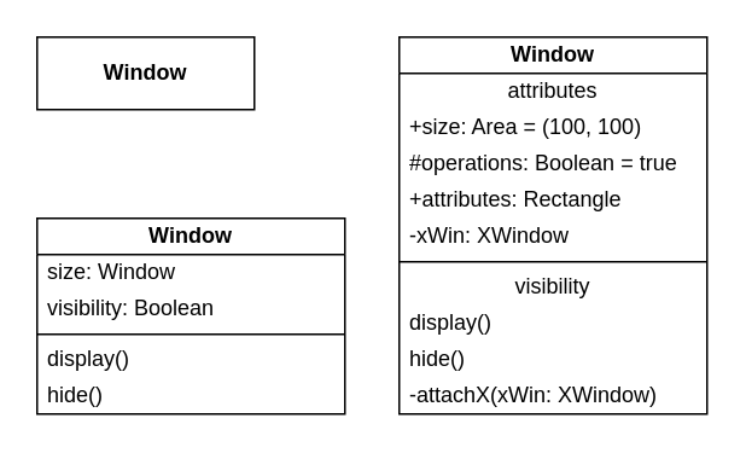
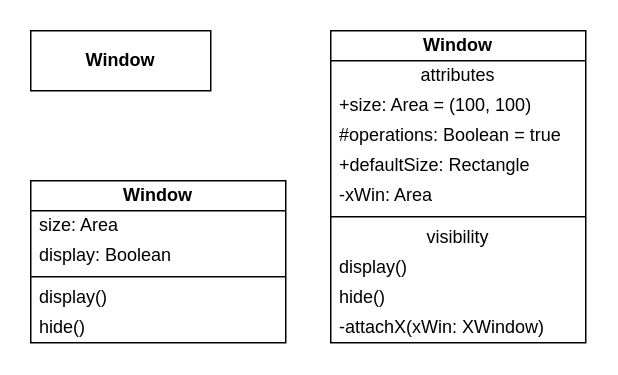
- <mxCell id="7" value="+attributes: Rectangle" style="text;html=1;strokeColor=none;fillColor=none;align=left;verticalAlign=middle;spacingLeft=4;spacingRight=4;overflow=hidden;rotatable=0;points=[[0,0.5],[1,0.5]];portConstraint=eastwest;whiteSpace=wrap;" vertex="1" parent="3"><mxGeometry y="80" width="170" height="20" as="geometry" /></mxCell>
+ <mxCell id="7" value="+defaultSize: Rectangle" style="text;html=1;strokeColor=none;fillColor=none;align=left;verticalAlign=middle;spacingLeft=4;spacingRight=4;overflow=hidden;rotatable=0;points=[[0,0.5],[1,0.5]];portConstraint=eastwest;whiteSpace=wrap;" vertex="1" parent="3"><mxGeometry y="80" width="170" height="20" as="geometry" /></mxCell>
- <mxCell id="8" value="-xWin: XWindow" style="text;html=1;strokeColor=none;fillColor=none;align=left;verticalAlign=middle;spacingLeft=4;spacingRight=4;overflow=hidden;rotatable=0;points=[[0,0.5],[1,0.5]];portConstraint=eastwest;whiteSpace=wrap;" vertex="1" parent="3"><mxGeometry y="100" width="170" height="20" as="geometry" /></mxCell>
+ <mxCell id="8" value="-xWin: Area" style="text;html=1;strokeColor=none;fillColor=none;align=left;verticalAlign=middle;spacingLeft=4;spacingRight=4;overflow=hidden;rotatable=0;points=[[0,0.5],[1,0.5]];portConstraint=eastwest;whiteSpace=wrap;" vertex="1" parent="3"><mxGeometry y="100" width="170" height="20" as="geometry" /></mxCell>
- <mxCell id="15" value="size: Window" style="text;html=1;strokeColor=none;fillColor=none;align=left;verticalAlign=middle;spacingLeft=4;spacingRight=4;overflow=hidden;rotatable=0;points=[[0,0.5],[1,0.5]];portConstraint=eastwest;whiteSpace=wrap;" vertex="1" parent="14"><mxGeometry y="20" width="170" height="20" as="geometry" /></mxCell>
+ <mxCell id="15" value="size: Area" style="text;html=1;strokeColor=none;fillColor=none;align=left;verticalAlign=middle;spacingLeft=4;spacingRight=4;overflow=hidden;rotatable=0;points=[[0,0.5],[1,0.5]];portConstraint=eastwest;whiteSpace=wrap;" vertex="1" parent="14"><mxGeometry y="20" width="170" height="20" as="geometry" /></mxCell>
- <mxCell id="16" value="visibility: Boolean" style="text;html=1;strokeColor=none;fillColor=none;align=left;verticalAlign=middle;spacingLeft=4;spacingRight=4;overflow=hidden;rotatable=0;points=[[0,0.5],[1,0.5]];portConstraint=eastwest;whiteSpace=wrap;" vertex="1" parent="14"><mxGeometry y="40" width="170" height="20" as="geometry" /></mxCell>
+ <mxCell id="16" value="display: Boolean" style="text;html=1;strokeColor=none;fillColor=none;align=left;verticalAlign=middle;spacingLeft=4;spacingRight=4;overflow=hidden;rotatable=0;points=[[0,0.5],[1,0.5]];portConstraint=eastwest;whiteSpace=wrap;" vertex="1" parent="14"><mxGeometry y="40" width="170" height="20" as="geometry" /></mxCell>
